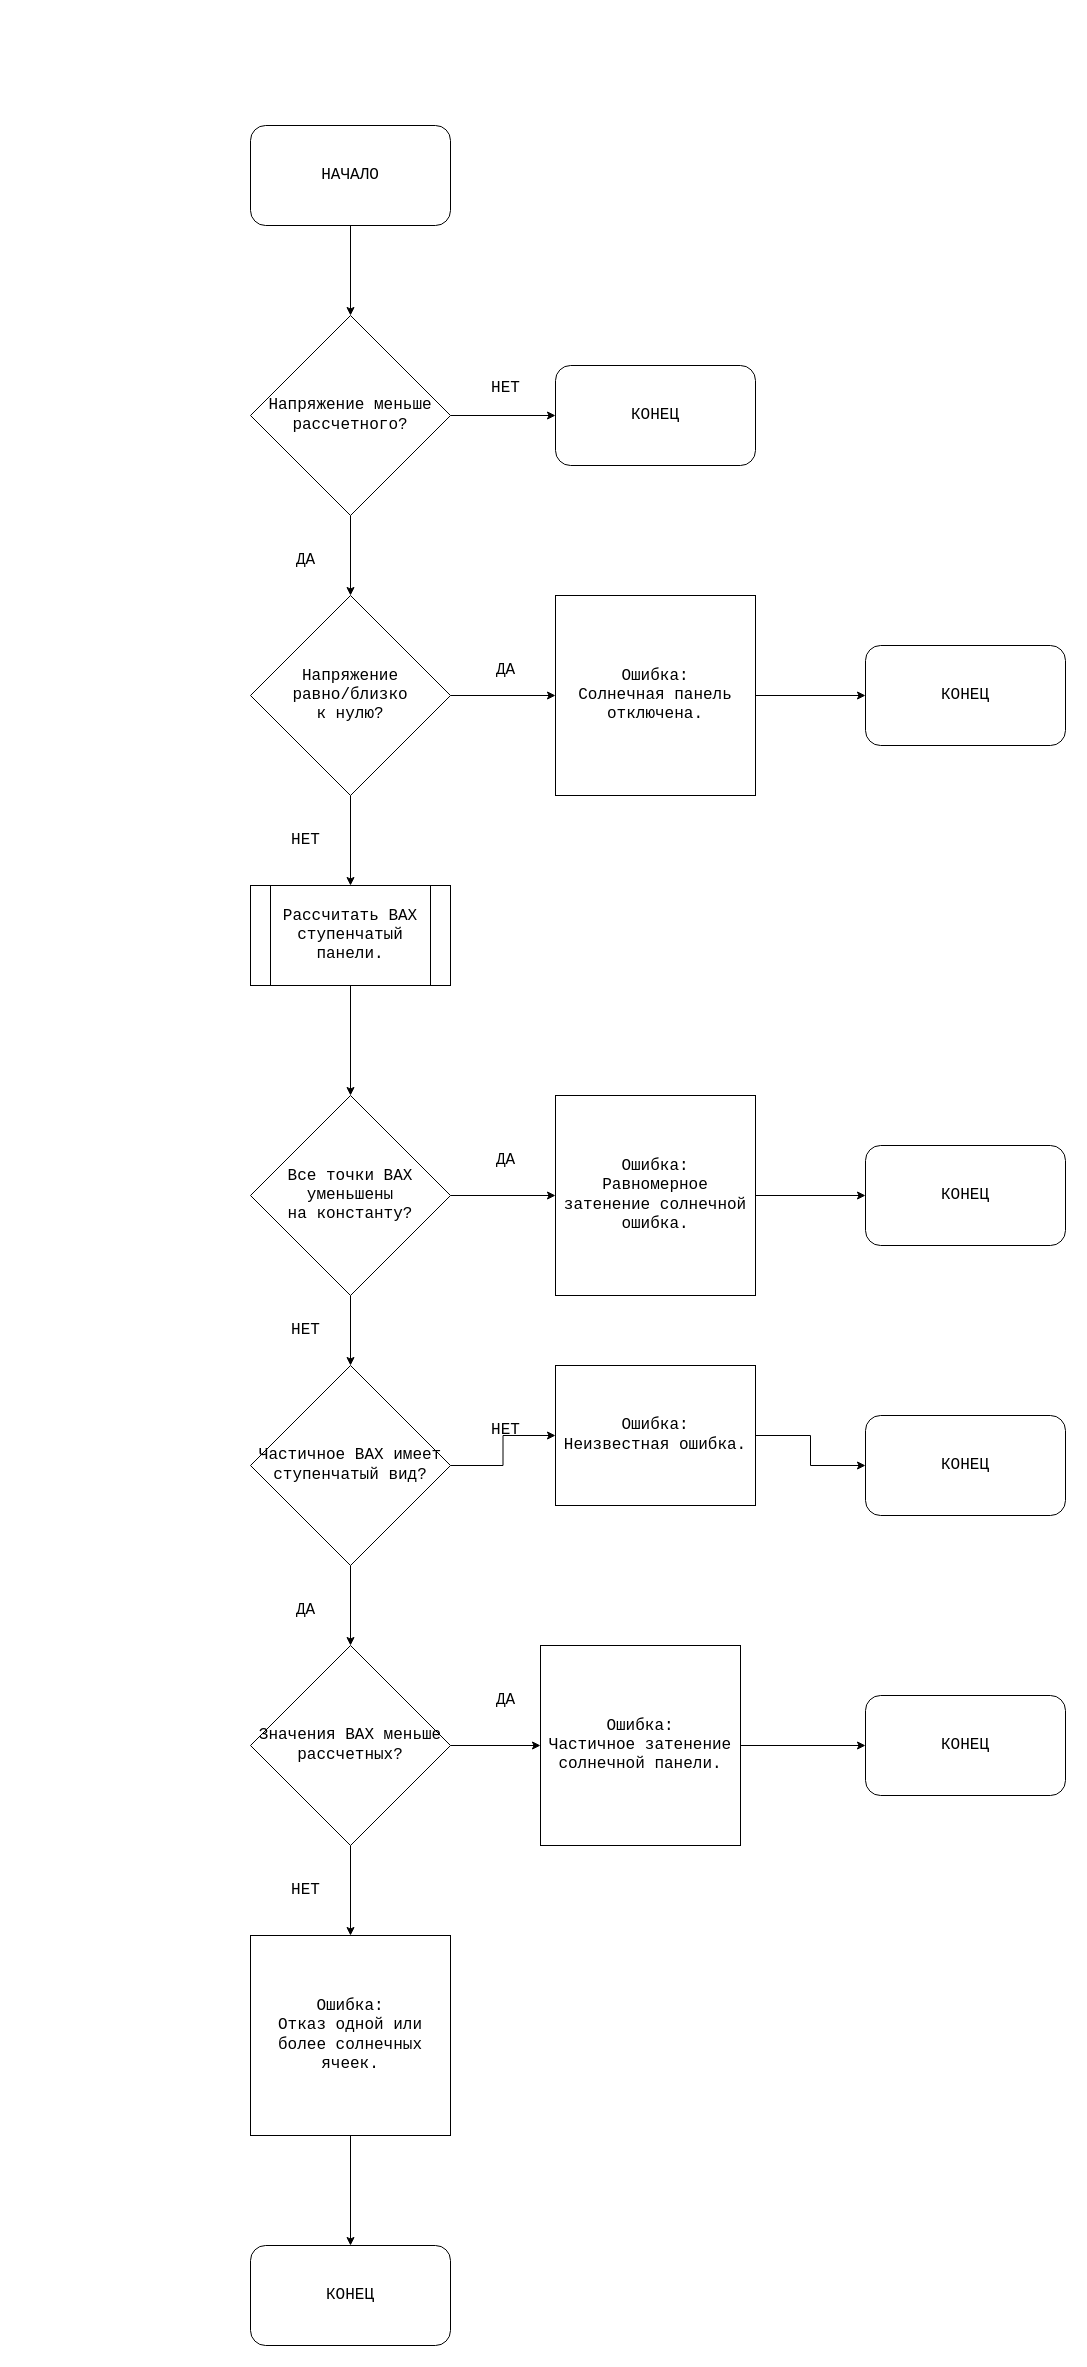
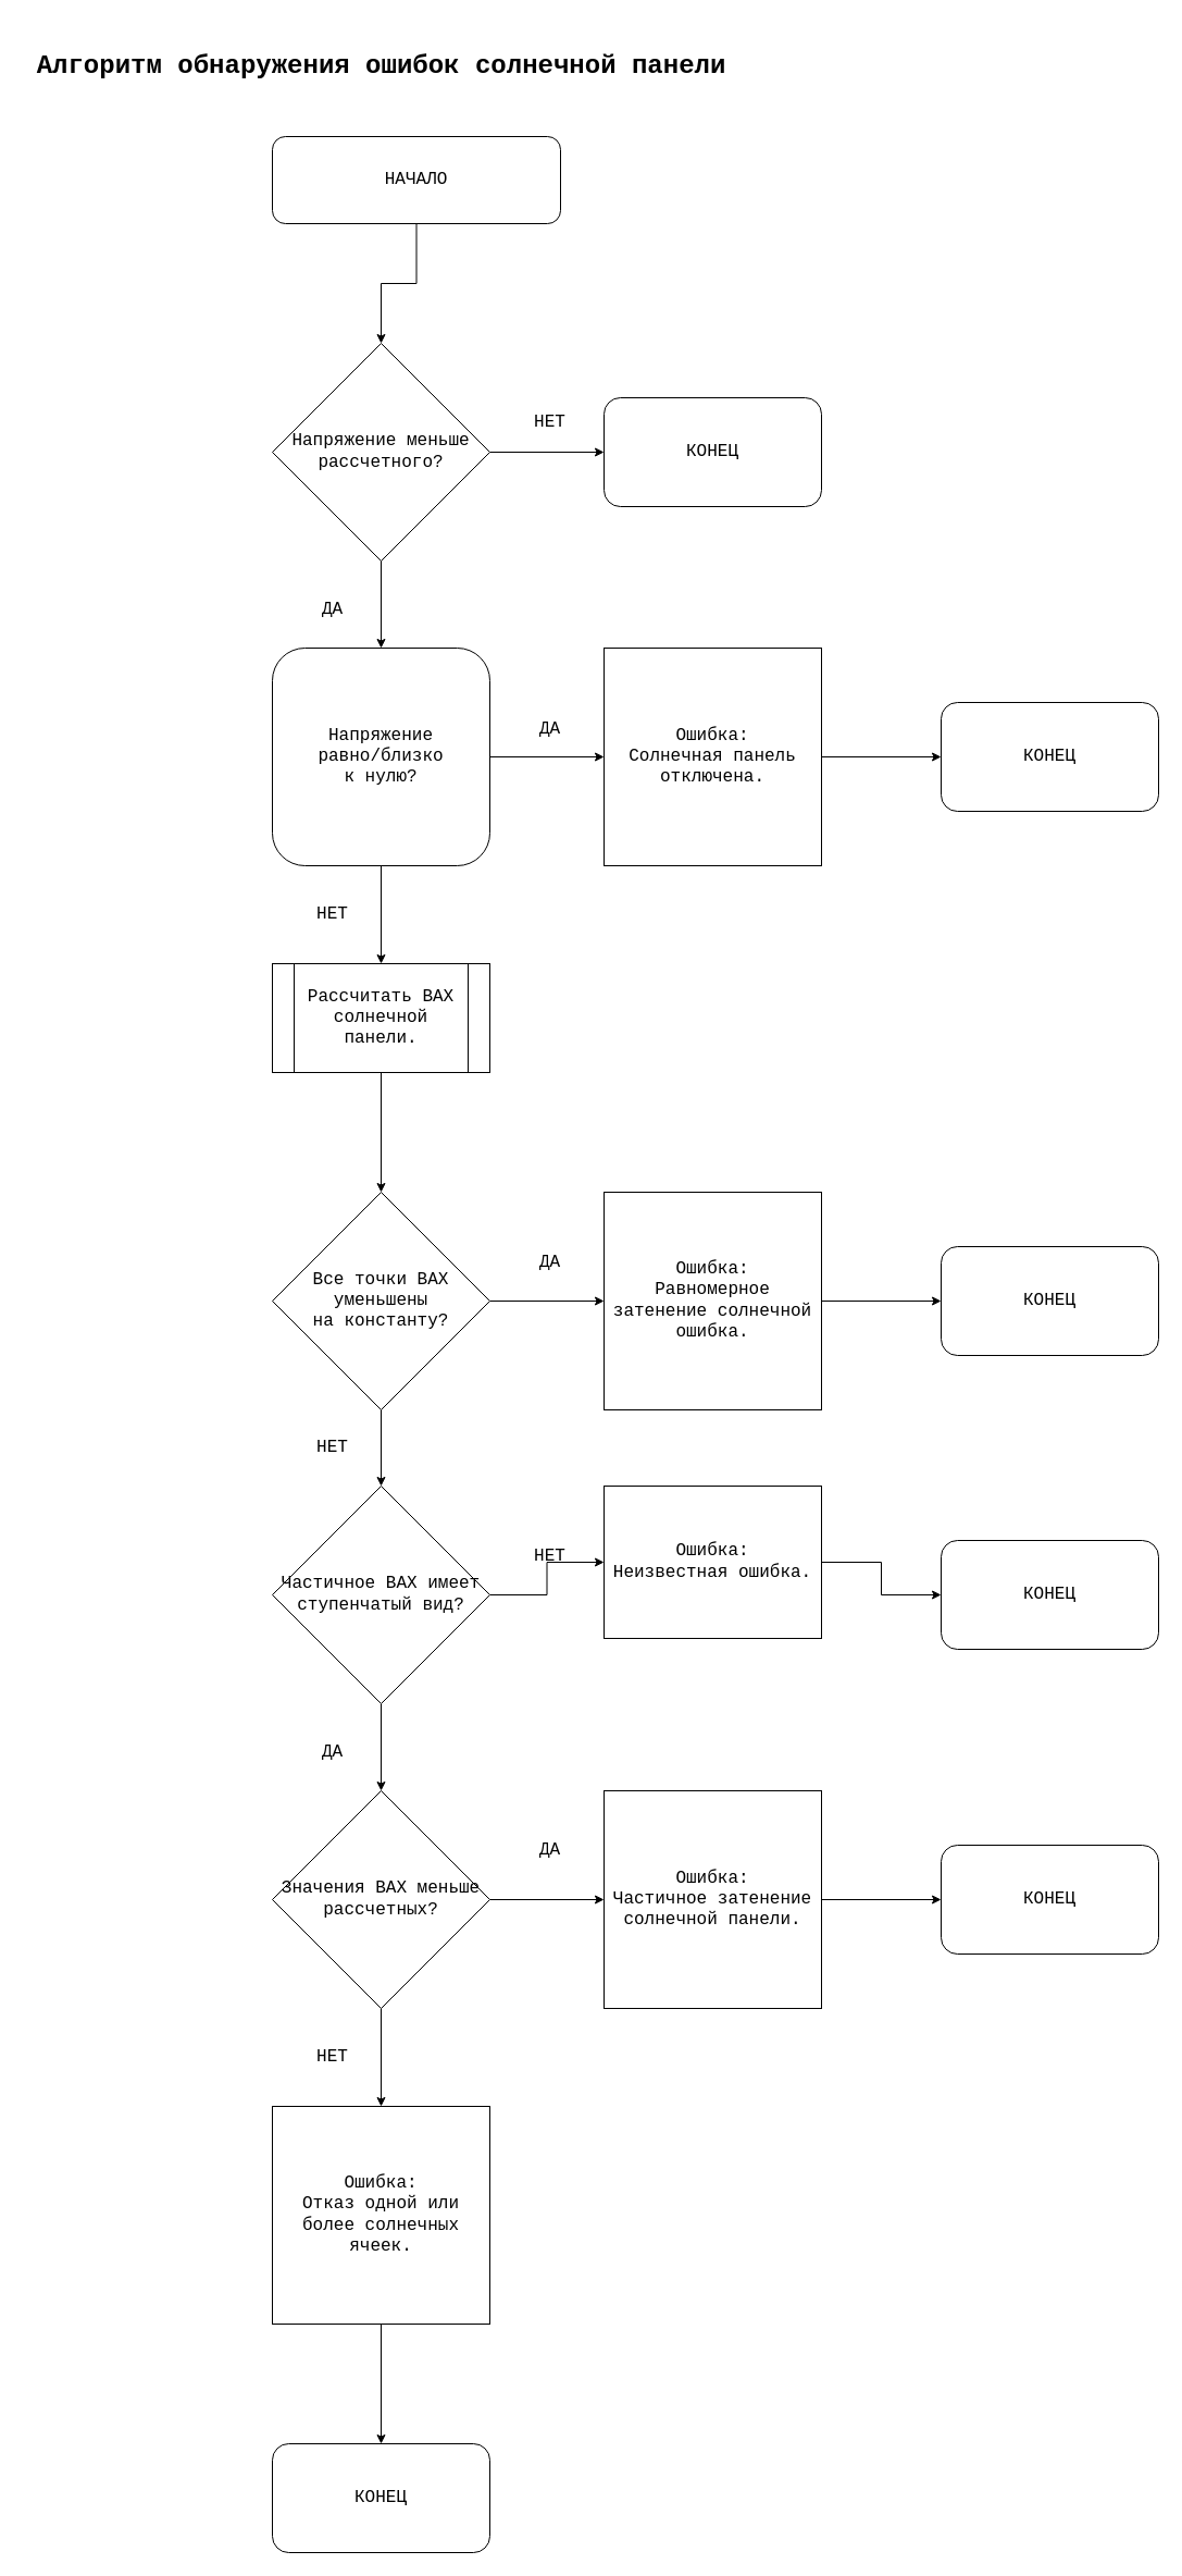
+ <mxCell id="2" value="&lt;h1&gt;&lt;font face=&quot;Courier New&quot;&gt;Алгоритм обнаружения ошибок солнечной панели&lt;/font&gt;&lt;/h1&gt;" style="text;html=1;align=center;verticalAlign=middle;resizable=0;points=[];autosize=1;strokeColor=none;fillColor=none;" parent="1" vertex="1"><mxGeometry x="20" y="20" width="660" height="80" as="geometry" /></mxCell>
- <mxCell id="4" value="&lt;font&gt;НАЧАЛО&lt;/font&gt;" style="rounded=1;whiteSpace=wrap;html=1;fontSize=16;fontFamily=Courier New;" parent="1" vertex="1"><mxGeometry x="250" y="125" width="200" height="100" as="geometry" /></mxCell>
+ <mxCell id="4" value="&lt;font&gt;НАЧАЛО&lt;/font&gt;" style="rounded=1;whiteSpace=wrap;html=1;fontSize=16;fontFamily=Courier New;" parent="1" vertex="1"><mxGeometry x="250" y="125" width="265" height="80" as="geometry" /></mxCell>
- <mxCell id="12" value="&lt;div&gt;&lt;font&gt;Напряжение&lt;br&gt;&lt;/font&gt;&lt;span style=&quot;background-color: transparent; color: light-dark(rgb(0, 0, 0), rgb(255, 255, 255));&quot;&gt;равно/близко&lt;/span&gt;&lt;/div&gt;&lt;div&gt;&lt;font&gt;к нулю?&lt;/font&gt;&lt;/div&gt;" style="rhombus;whiteSpace=wrap;html=1;fontSize=16;fontFamily=Courier New;" parent="1" vertex="1"><mxGeometry x="250" y="595" width="200" height="200" as="geometry" /></mxCell>
+ <mxCell id="12" value="&lt;div&gt;&lt;font&gt;Напряжение&lt;br&gt;&lt;/font&gt;&lt;span style=&quot;background-color: transparent; color: light-dark(rgb(0, 0, 0), rgb(255, 255, 255));&quot;&gt;равно/близко&lt;/span&gt;&lt;/div&gt;&lt;div&gt;&lt;font&gt;к нулю?&lt;/font&gt;&lt;/div&gt;" style="whiteSpace=wrap;html=1;fontSize=16;fontFamily=Courier New;rounded=1;" parent="1" vertex="1"><mxGeometry x="250" y="595" width="200" height="200" as="geometry" /></mxCell>
- <mxCell id="14" value="&lt;div&gt;&lt;span&gt;Рассчитать ВАХ ступенчатый панели.&lt;/span&gt;&lt;/div&gt;" style="shape=process;whiteSpace=wrap;html=1;backgroundOutline=1;fontSize=16;fontFamily=Courier New;" parent="1" vertex="1"><mxGeometry x="250" y="885" width="200" height="100" as="geometry" /></mxCell>
+ <mxCell id="14" value="&lt;div&gt;&lt;span&gt;Рассчитать ВАХ солнечной панели.&lt;/span&gt;&lt;/div&gt;" style="shape=process;whiteSpace=wrap;html=1;backgroundOutline=1;fontSize=16;fontFamily=Courier New;" parent="1" vertex="1"><mxGeometry x="250" y="885" width="200" height="100" as="geometry" /></mxCell>
- <mxCell id="39" value="&lt;div&gt;&lt;font&gt;Ошибка:&lt;/font&gt;&lt;/div&gt;&lt;div&gt;&lt;span&gt;Частичное затенение солнечной панели.&lt;/span&gt;&lt;br&gt;&lt;/div&gt;" style="whiteSpace=wrap;html=1;aspect=fixed;fontSize=16;fontFamily=Courier New;" parent="1" vertex="1"><mxGeometry x="540" y="1645" width="200" height="200" as="geometry" /></mxCell>
+ <mxCell id="39" value="&lt;div&gt;&lt;font&gt;Ошибка:&lt;/font&gt;&lt;/div&gt;&lt;div&gt;&lt;span&gt;Частичное затенение солнечной панели.&lt;/span&gt;&lt;br&gt;&lt;/div&gt;" style="whiteSpace=wrap;html=1;aspect=fixed;fontSize=16;fontFamily=Courier New;" parent="1" vertex="1"><mxGeometry x="555" y="1645" width="200" height="200" as="geometry" /></mxCell>
